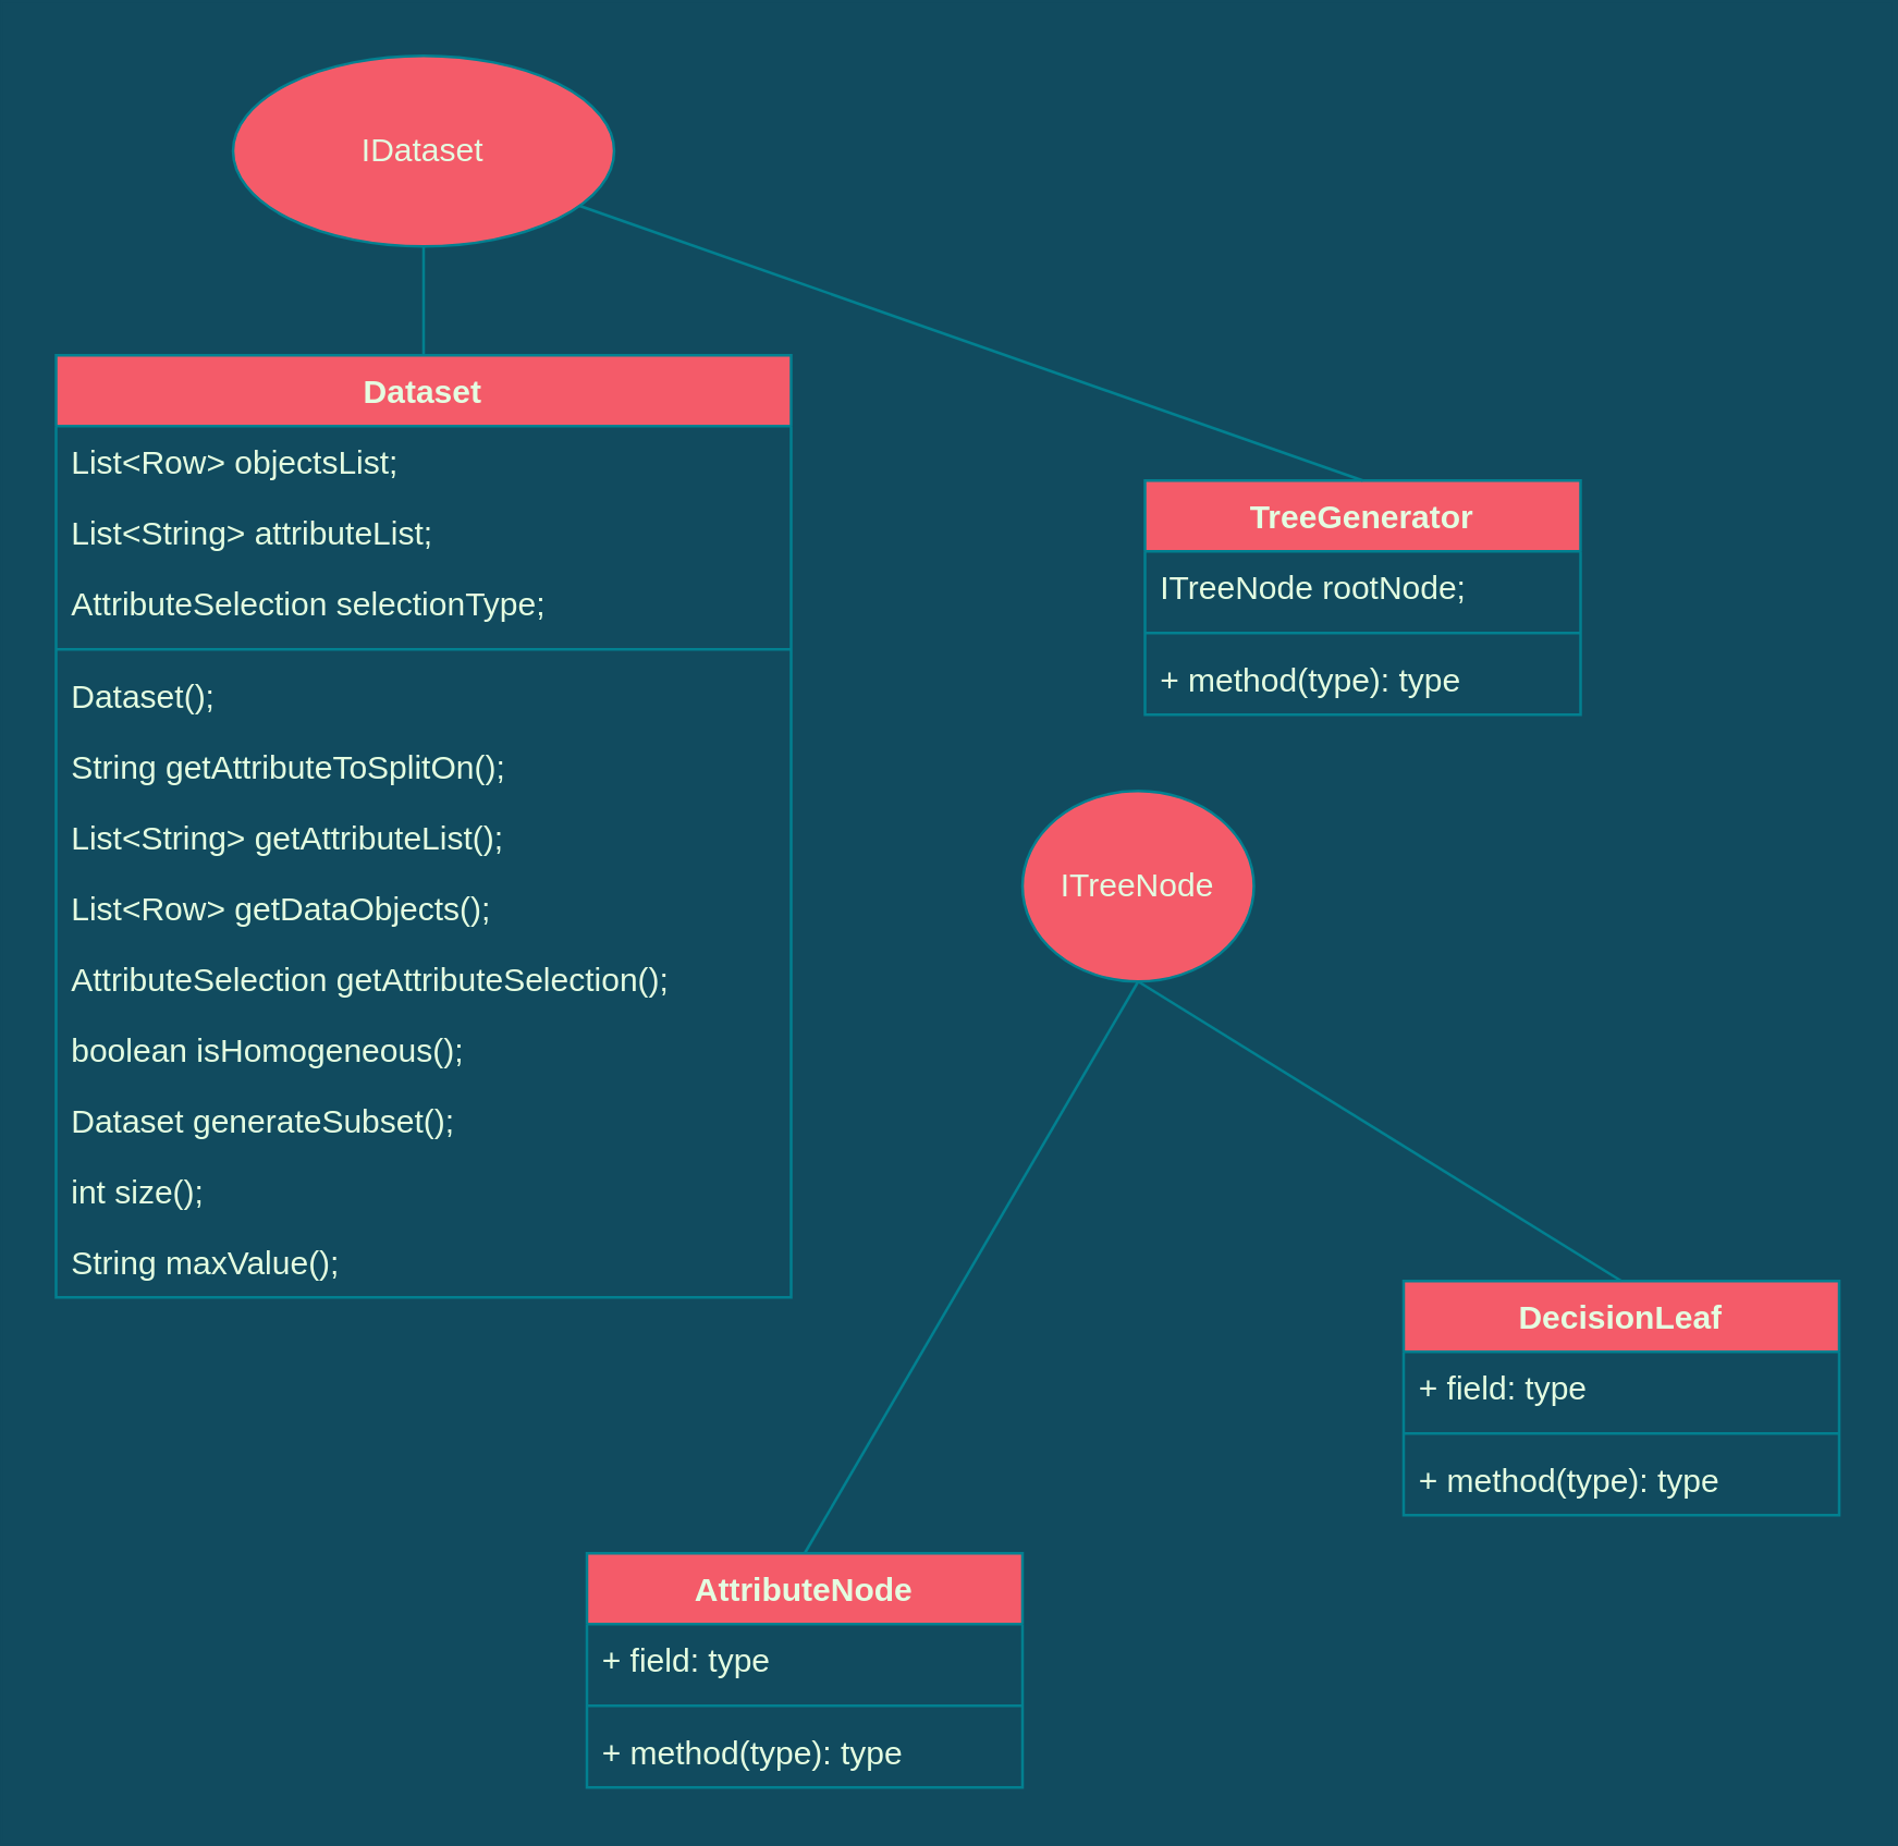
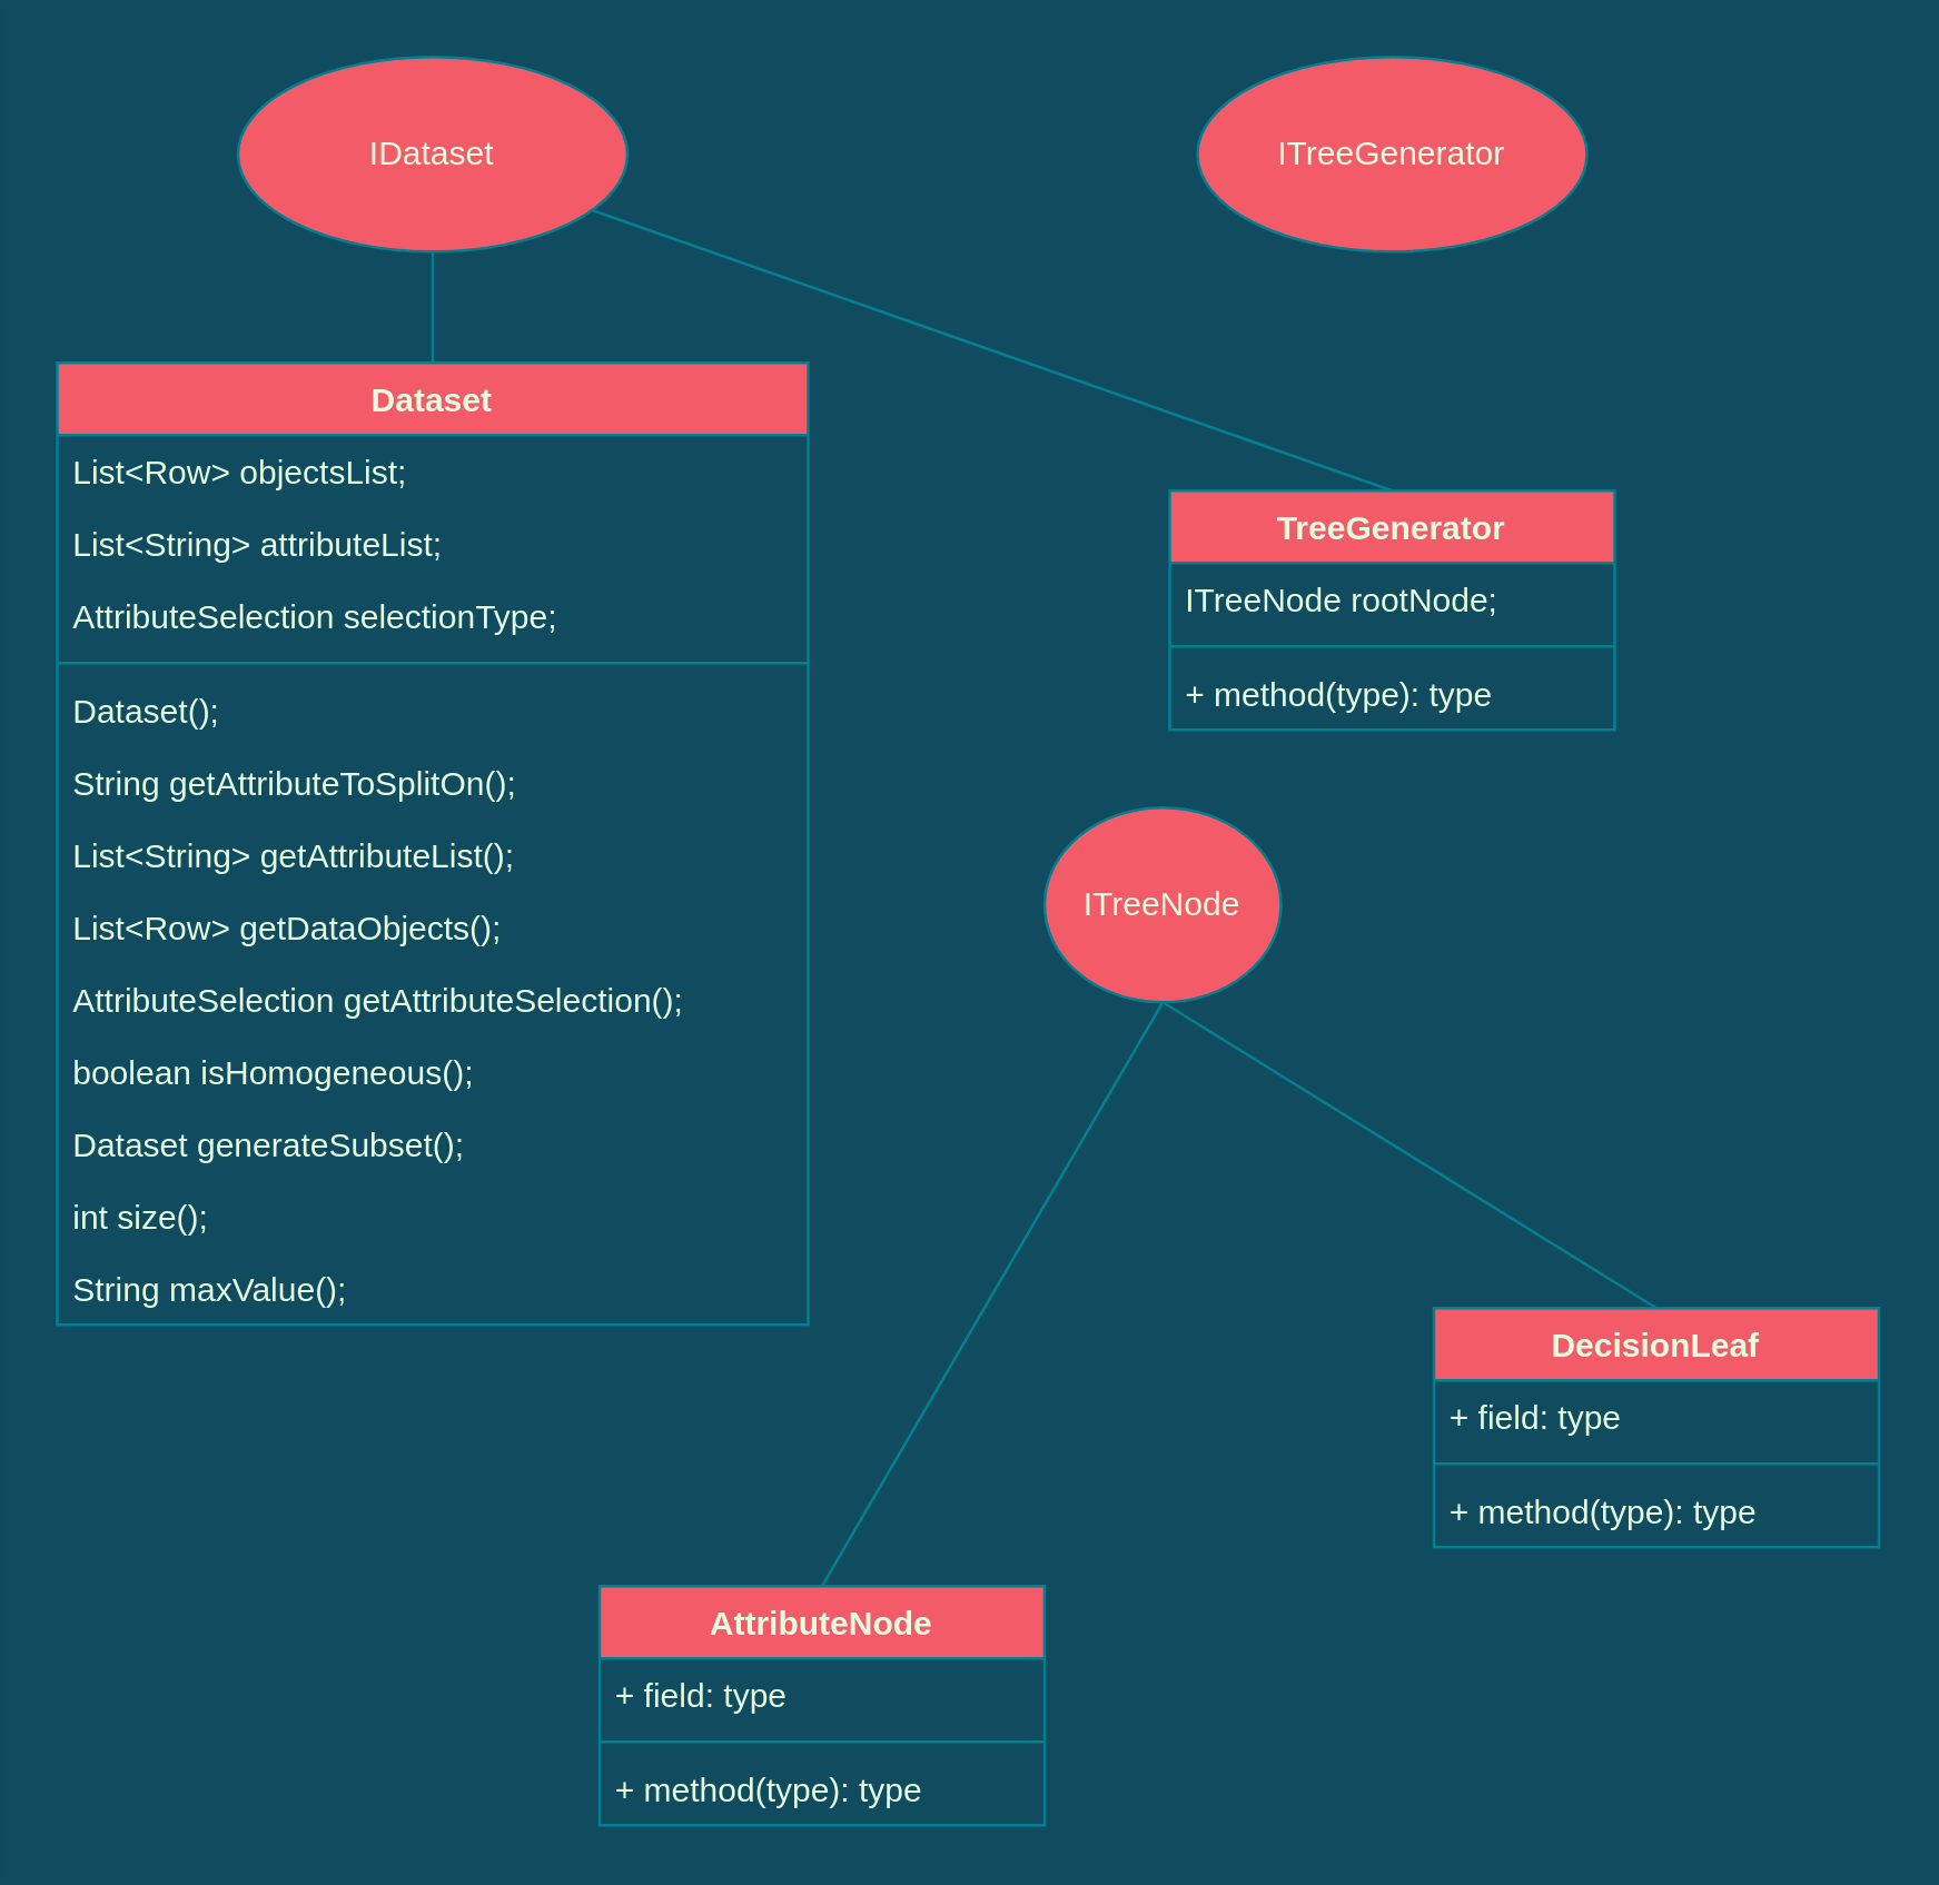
+ <mxCell id="21" value="ITreeGenerator" style="ellipse;whiteSpace=wrap;html=1;fillColor=#F45B69;strokeColor=#028090;fontColor=#E4FDE1;" vertex="1" parent="1"><mxGeometry x="430" y="20" width="140" height="70" as="geometry" /></mxCell>
